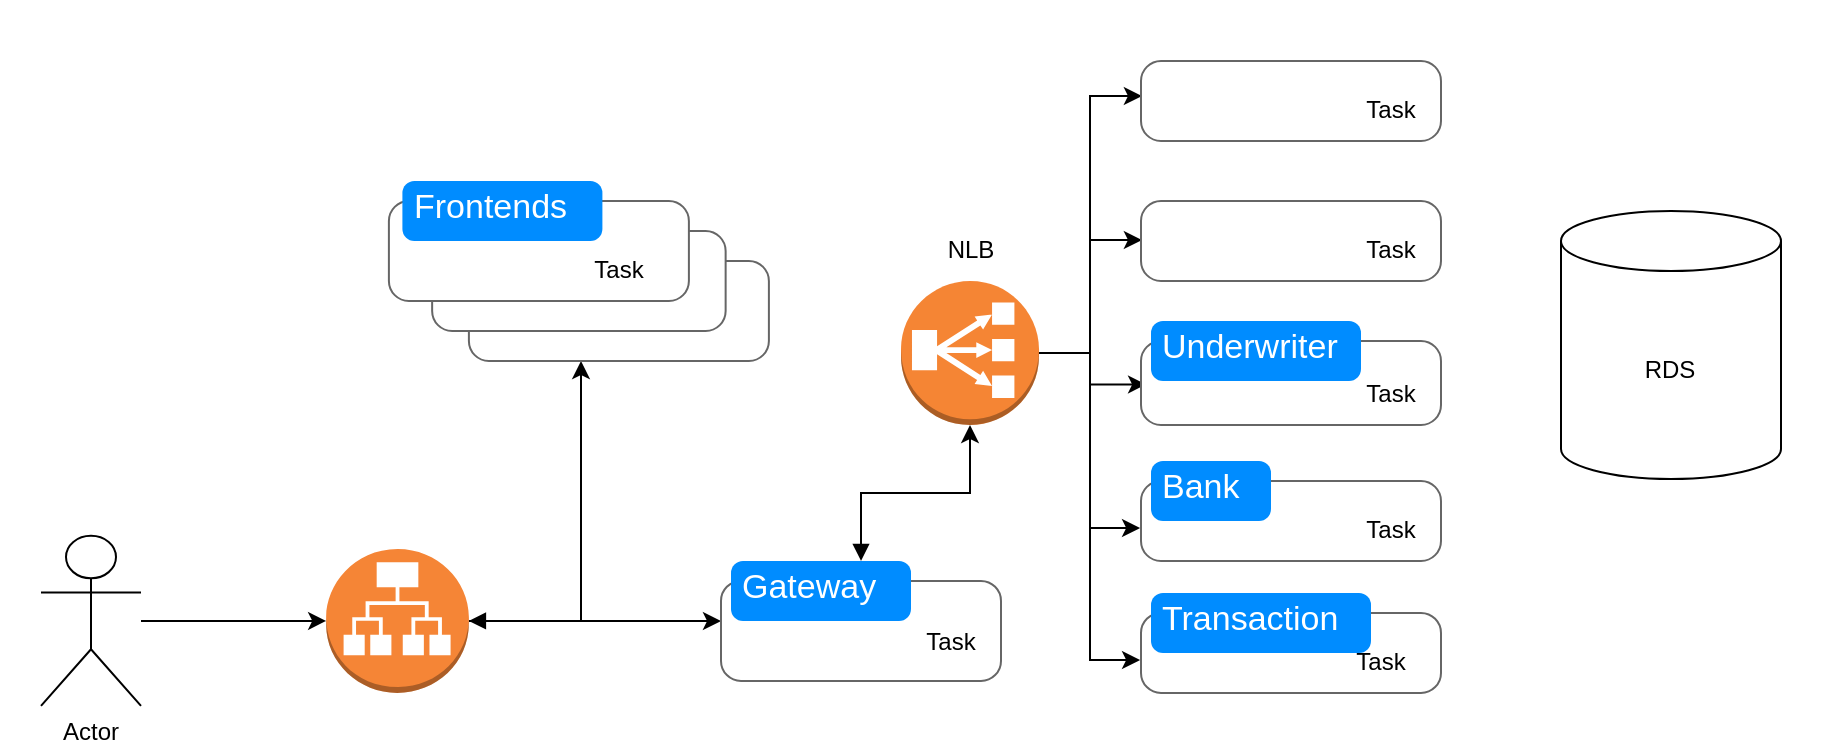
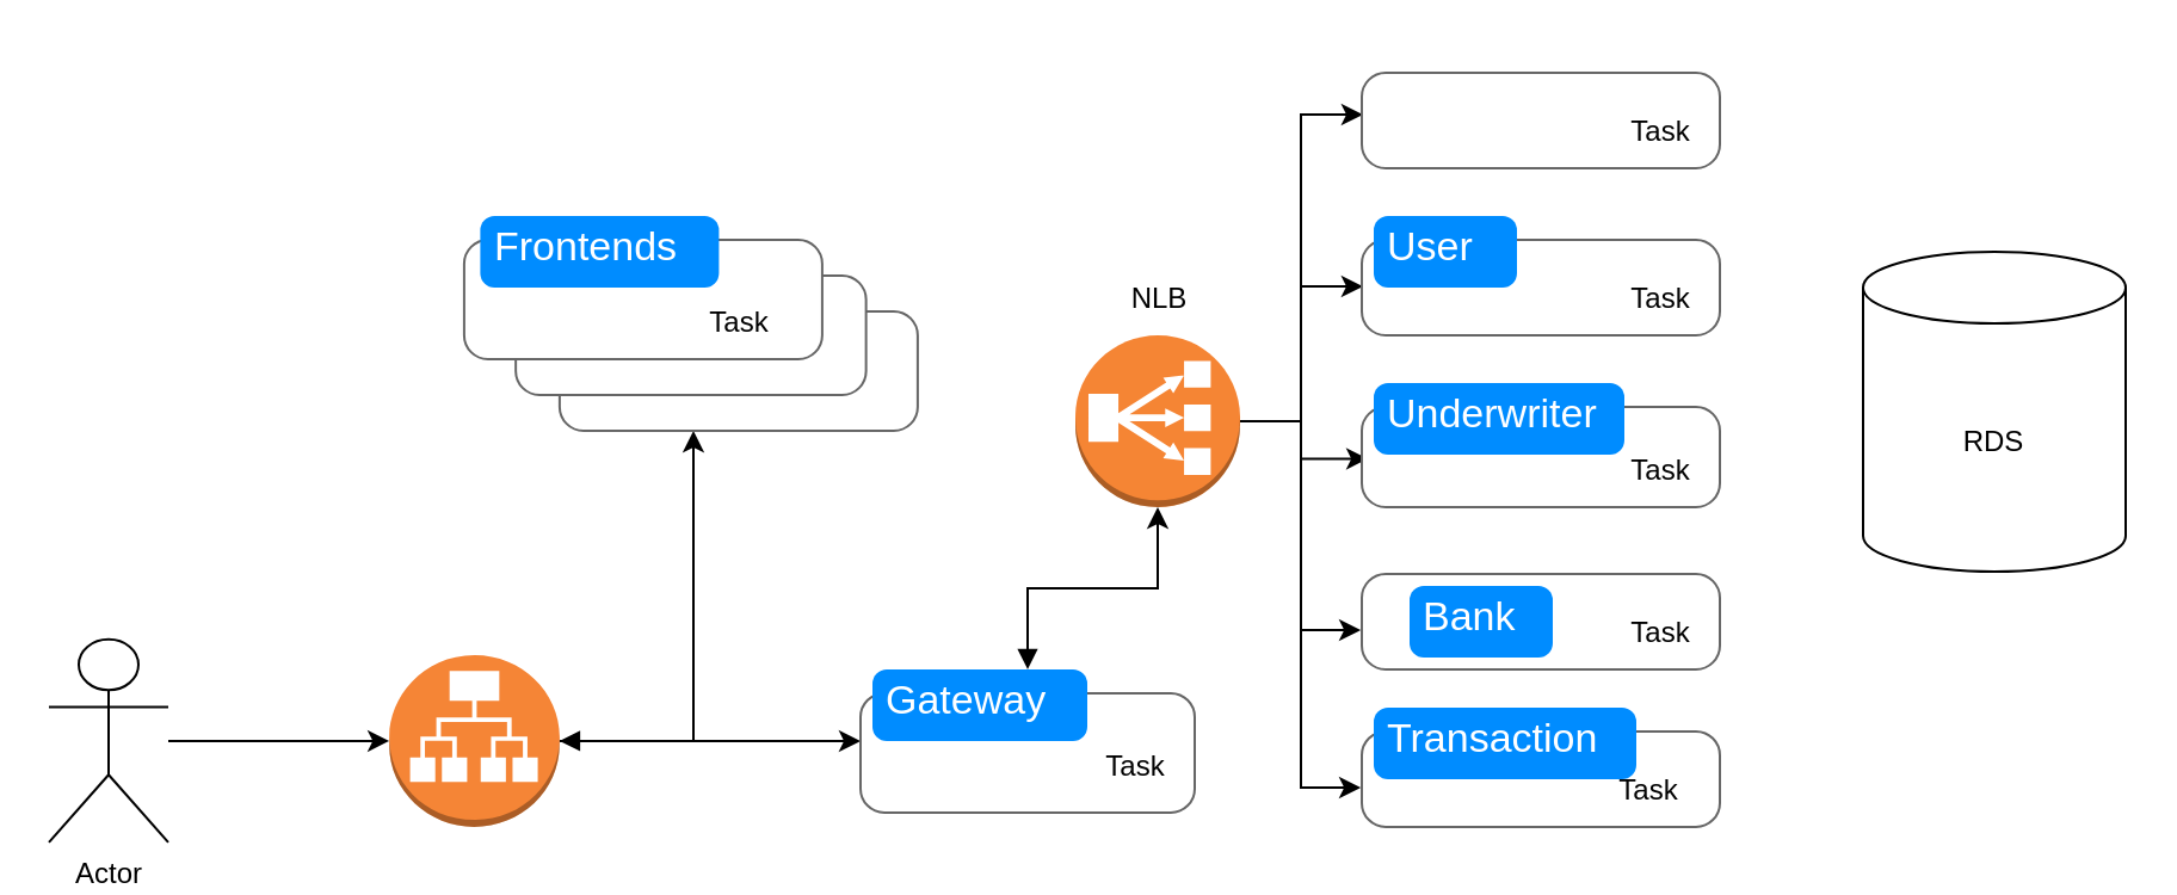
+ <mxCell id="26" value="User" style="shape=rect;strokeColor=none;fillColor=#008cff;strokeWidth=1;dashed=0;rounded=1;arcSize=20;fontColor=#ffffff;fontSize=17;spacing=2;spacingTop=-2;align=left;autosize=1;spacingLeft=4;resizeWidth=0;resizeHeight=0;perimeter=none;html=1;whiteSpace=wrap;" vertex="1" parent="25"><mxGeometry x="5" width="60" height="30" as="geometry" /></mxCell>
- <mxCell id="32" value="Bank" style="shape=rect;strokeColor=none;fillColor=#008cff;strokeWidth=1;dashed=0;rounded=1;arcSize=20;fontColor=#ffffff;fontSize=17;spacing=2;spacingTop=-2;align=left;autosize=1;spacingLeft=4;resizeWidth=0;resizeHeight=0;perimeter=none;html=1;whiteSpace=wrap;" vertex="1" parent="31"><mxGeometry x="5" width="60" height="30" as="geometry" /></mxCell>
+ <mxCell id="32" value="Bank" style="shape=rect;strokeColor=none;fillColor=#008cff;strokeWidth=1;dashed=0;rounded=1;arcSize=20;fontColor=#ffffff;fontSize=17;spacing=2;spacingTop=-2;align=left;autosize=1;spacingLeft=4;resizeWidth=0;resizeHeight=0;perimeter=none;html=1;whiteSpace=wrap;" vertex="1" parent="31"><mxGeometry x="20" y="15" width="60" height="30" as="geometry" /></mxCell>
